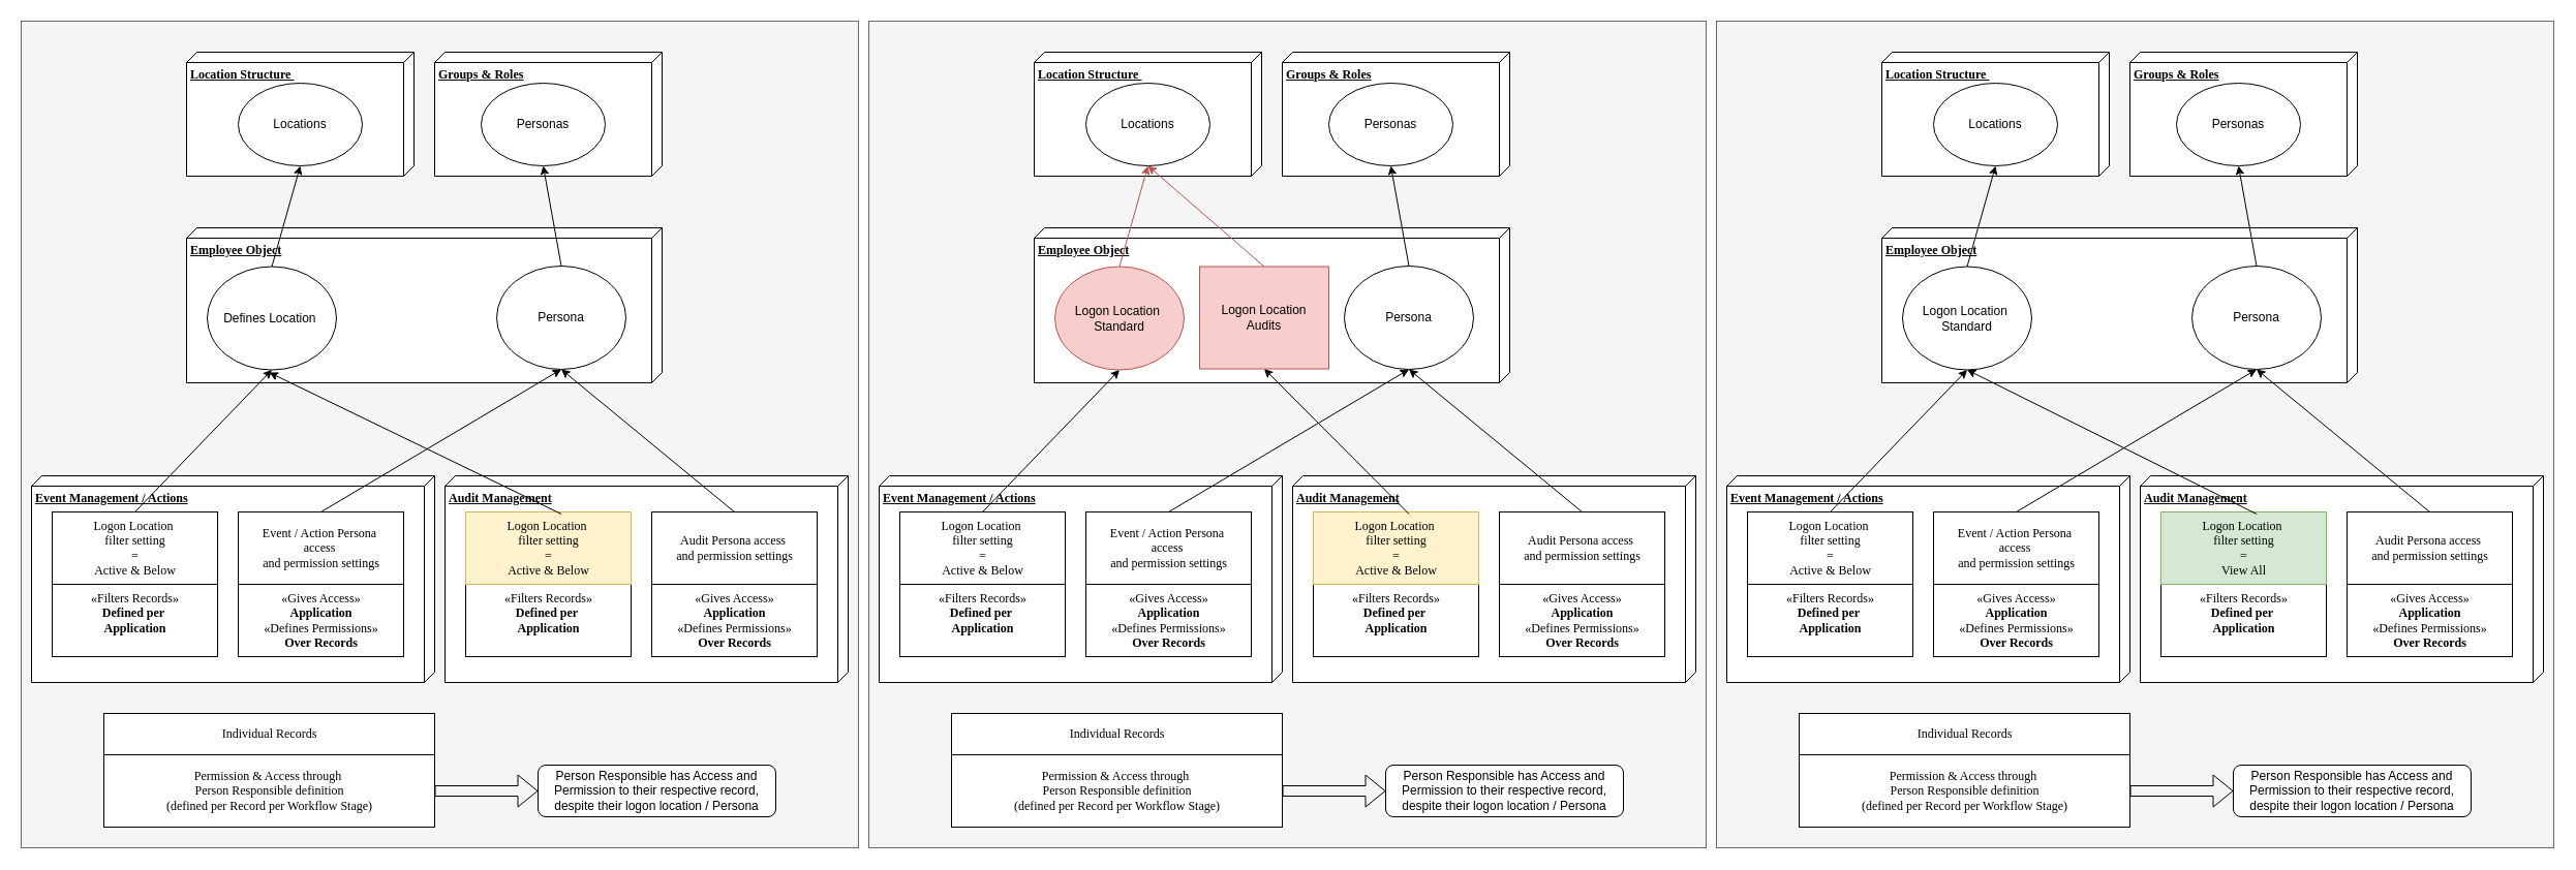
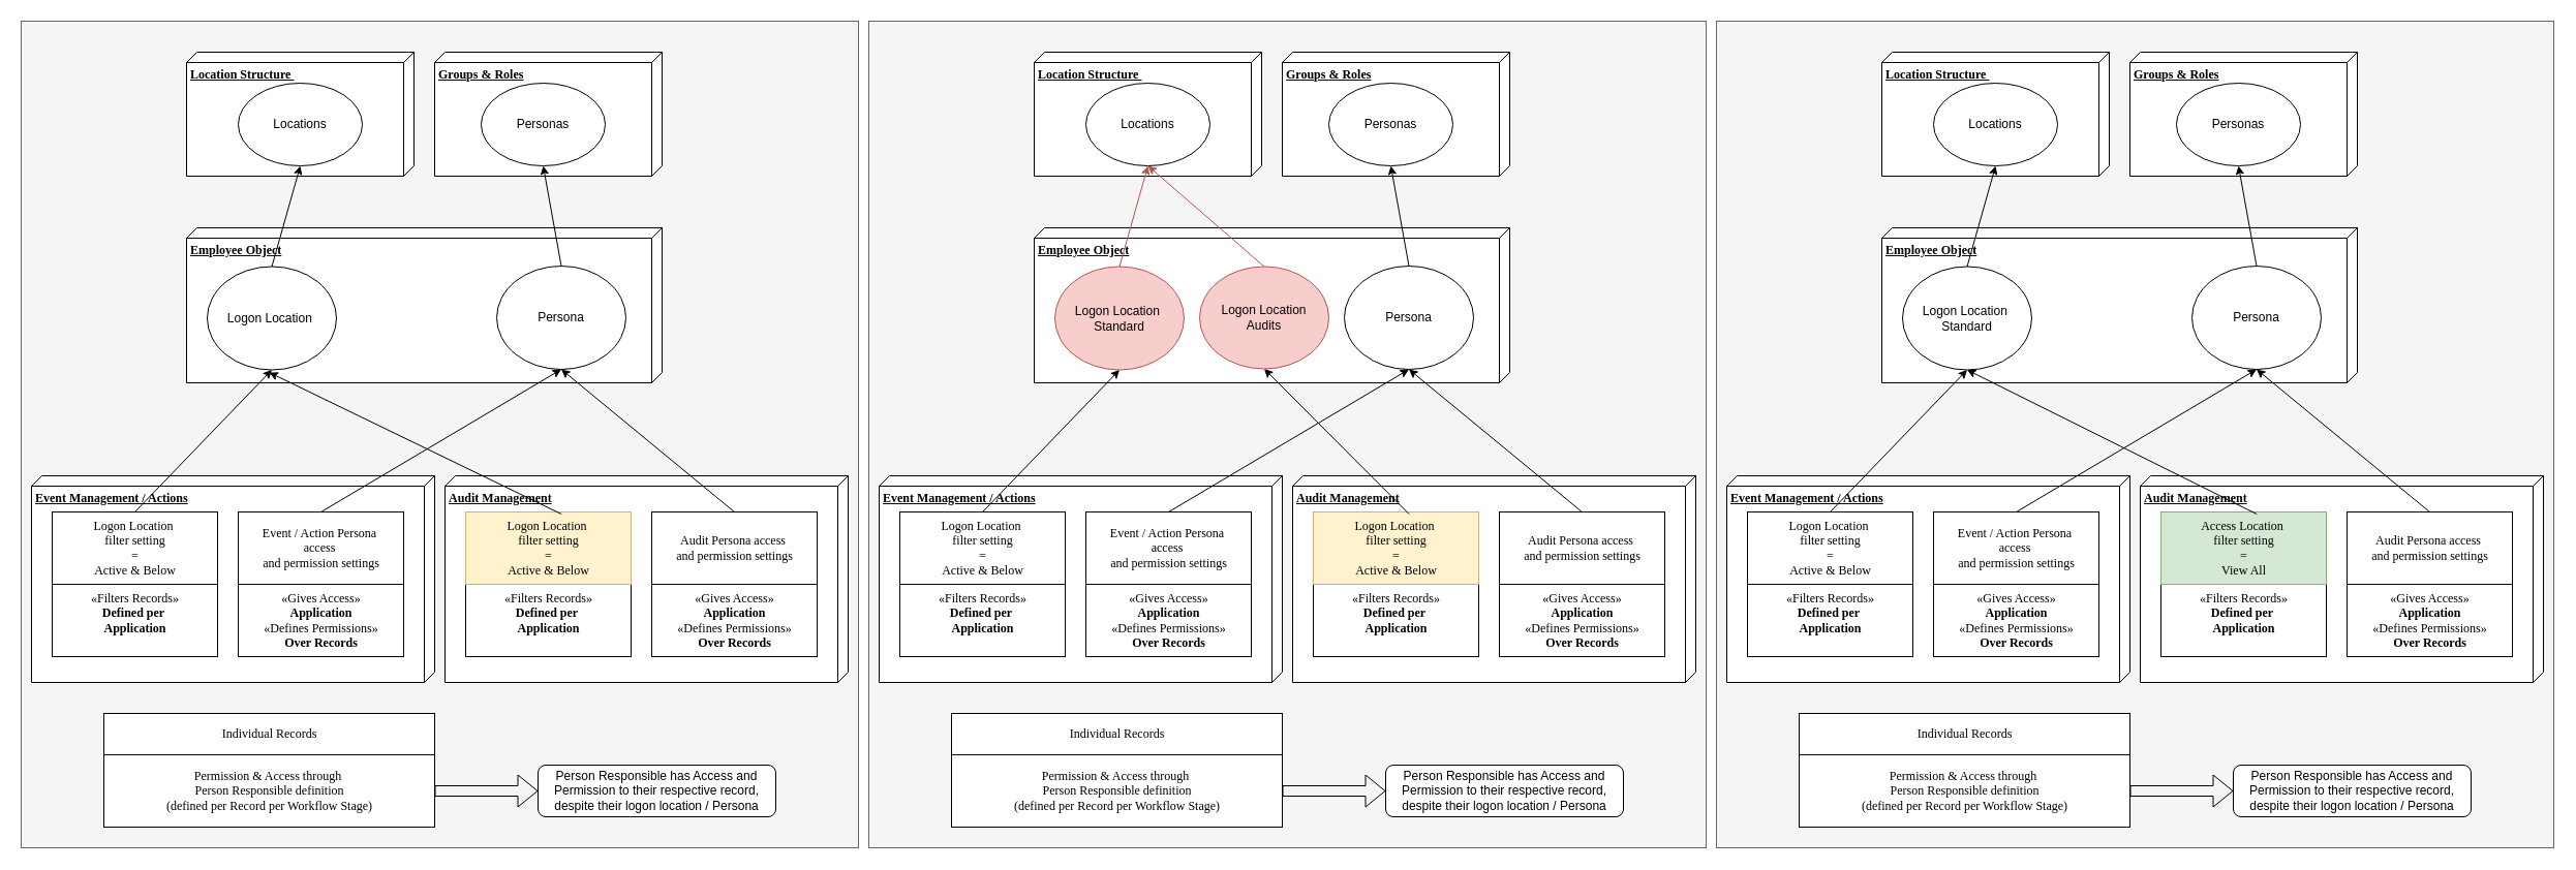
- <mxCell id="55" value="Logon Location&lt;div&gt;Audits&lt;/div&gt;" style="whiteSpace=wrap;html=1;fillColor=#f8cecc;strokeColor=#b85450;rounded=0;" vertex="1" parent="1"><mxGeometry x="1160" y="257.5" width="125" height="99" as="geometry" /></mxCell>
+ <mxCell id="55" value="Logon Location&lt;div&gt;Audits&lt;/div&gt;" style="ellipse;whiteSpace=wrap;html=1;fillColor=#f8cecc;strokeColor=#b85450;" vertex="1" parent="1"><mxGeometry x="1160" y="257.5" width="125" height="99" as="geometry" /></mxCell>
- <mxCell id="66" value="Defines Location&amp;nbsp;" style="ellipse;whiteSpace=wrap;html=1;" vertex="1" parent="1"><mxGeometry x="200" y="257.5" width="125" height="100" as="geometry" /></mxCell>
+ <mxCell id="66" value="Logon Location&amp;nbsp;" style="ellipse;whiteSpace=wrap;html=1;" vertex="1" parent="1"><mxGeometry x="200" y="257.5" width="125" height="100" as="geometry" /></mxCell>
- <mxCell id="20" value="&lt;div&gt;Logon Location&amp;nbsp;&lt;/div&gt;&lt;div&gt;filter setting&lt;/div&gt;&lt;div&gt;=&lt;/div&gt;&lt;div&gt;View All&lt;/div&gt;" style="html=1;rounded=0;shadow=0;comic=0;labelBackgroundColor=none;strokeWidth=1;fontFamily=Verdana;fontSize=12;align=center;fillColor=#d5e8d4;strokeColor=#82b366;" vertex="1" parent="1"><mxGeometry x="2090" y="495" width="160" height="70" as="geometry" /></mxCell>
+ <mxCell id="20" value="&lt;div&gt;Access Location&amp;nbsp;&lt;/div&gt;&lt;div&gt;filter setting&lt;/div&gt;&lt;div&gt;=&lt;/div&gt;&lt;div&gt;View All&lt;/div&gt;" style="html=1;rounded=0;shadow=0;comic=0;labelBackgroundColor=none;strokeWidth=1;fontFamily=Verdana;fontSize=12;align=center;fillColor=#d5e8d4;strokeColor=#82b366;" vertex="1" parent="1"><mxGeometry x="2090" y="495" width="160" height="70" as="geometry" /></mxCell>
